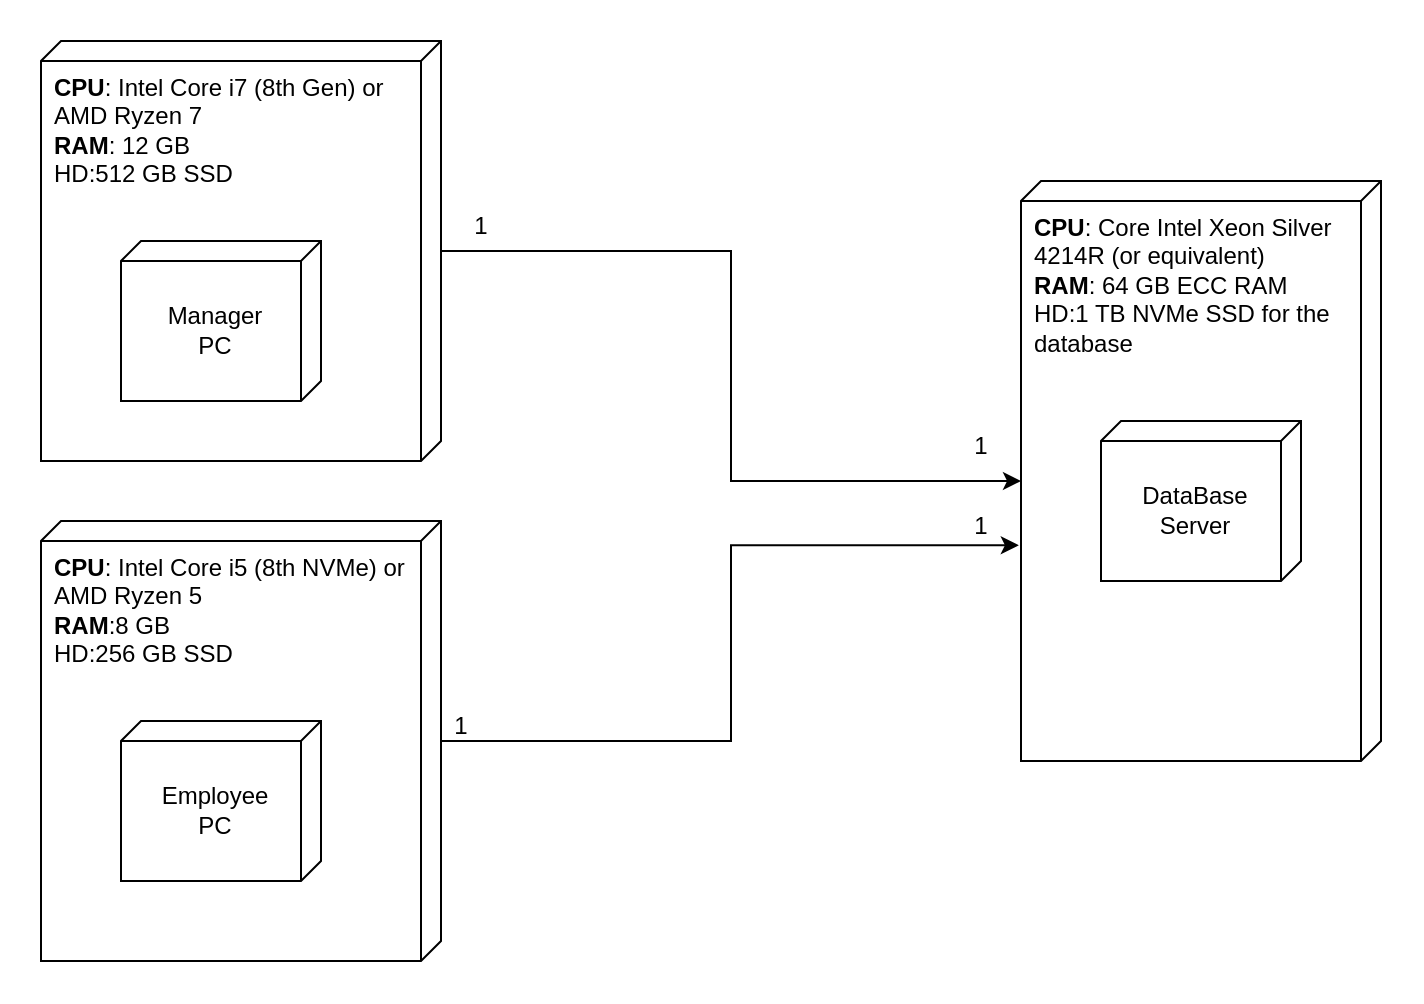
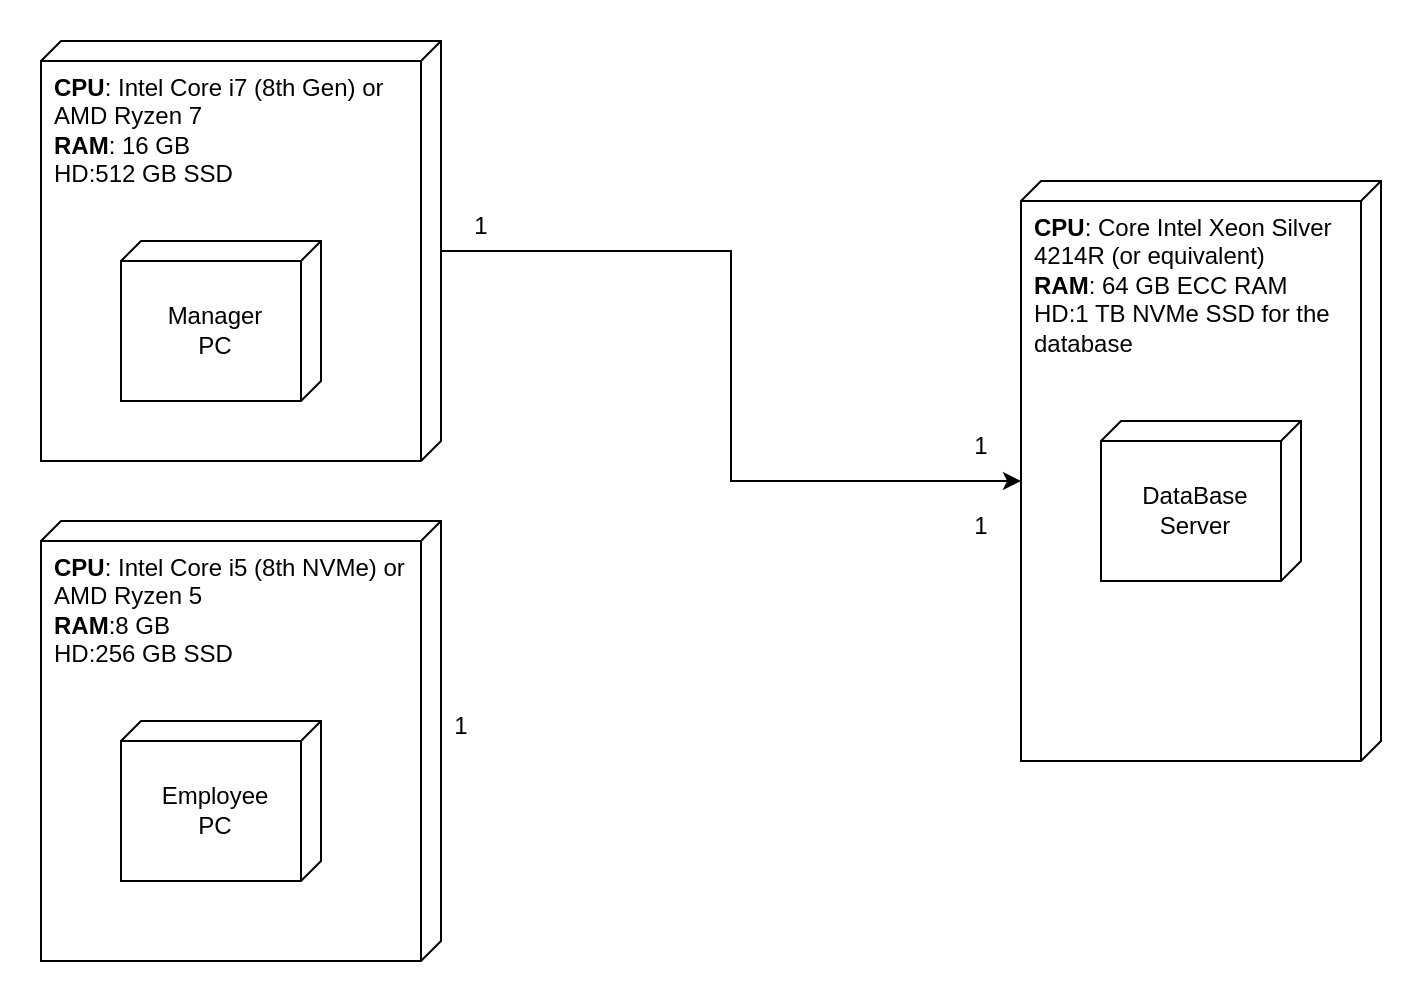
- <mxCell id="2" value="&lt;strong&gt;CPU&lt;/strong&gt;:&amp;nbsp;Intel Core i7 (8th Gen) or AMD Ryzen 7&lt;br&gt;&lt;div&gt;&lt;strong style=&quot;background-color: initial;&quot;&gt;RAM&lt;/strong&gt;&lt;span style=&quot;background-color: initial;&quot;&gt;:&amp;nbsp;&lt;/span&gt;&lt;span style=&quot;background-color: initial;&quot;&gt;12 GB&lt;/span&gt;&lt;/div&gt;&lt;div&gt;&lt;div&gt;&lt;div&gt;HD:512 GB SSD&lt;/div&gt;&lt;div&gt;&lt;br&gt;&lt;/div&gt;&lt;/div&gt;&lt;/div&gt;" style="verticalAlign=top;align=left;shape=cube;size=10;direction=south;fontStyle=0;html=1;boundedLbl=1;spacingLeft=5;whiteSpace=wrap;" vertex="1" parent="1"><mxGeometry x="20" y="20" width="200" height="210" as="geometry" /></mxCell>
+ <mxCell id="2" value="&lt;strong&gt;CPU&lt;/strong&gt;:&amp;nbsp;Intel Core i7 (8th Gen) or AMD Ryzen 7&lt;br&gt;&lt;div&gt;&lt;strong style=&quot;background-color: initial;&quot;&gt;RAM&lt;/strong&gt;&lt;span style=&quot;background-color: initial;&quot;&gt;:&amp;nbsp;&lt;/span&gt;&lt;span style=&quot;background-color: initial;&quot;&gt;16 GB&lt;/span&gt;&lt;/div&gt;&lt;div&gt;&lt;div&gt;&lt;div&gt;HD:512 GB SSD&lt;/div&gt;&lt;div&gt;&lt;br&gt;&lt;/div&gt;&lt;/div&gt;&lt;/div&gt;" style="verticalAlign=top;align=left;shape=cube;size=10;direction=south;fontStyle=0;html=1;boundedLbl=1;spacingLeft=5;whiteSpace=wrap;" vertex="1" parent="1"><mxGeometry x="20" y="20" width="200" height="210" as="geometry" /></mxCell>
- <mxCell id="9" style="edgeStyle=orthogonalEdgeStyle;rounded=0;orthogonalLoop=1;jettySize=auto;html=1;entryX=0.628;entryY=1.006;entryDx=0;entryDy=0;entryPerimeter=0;" edge="1" parent="1" source="6" target="4"><mxGeometry relative="1" as="geometry" /></mxCell>
